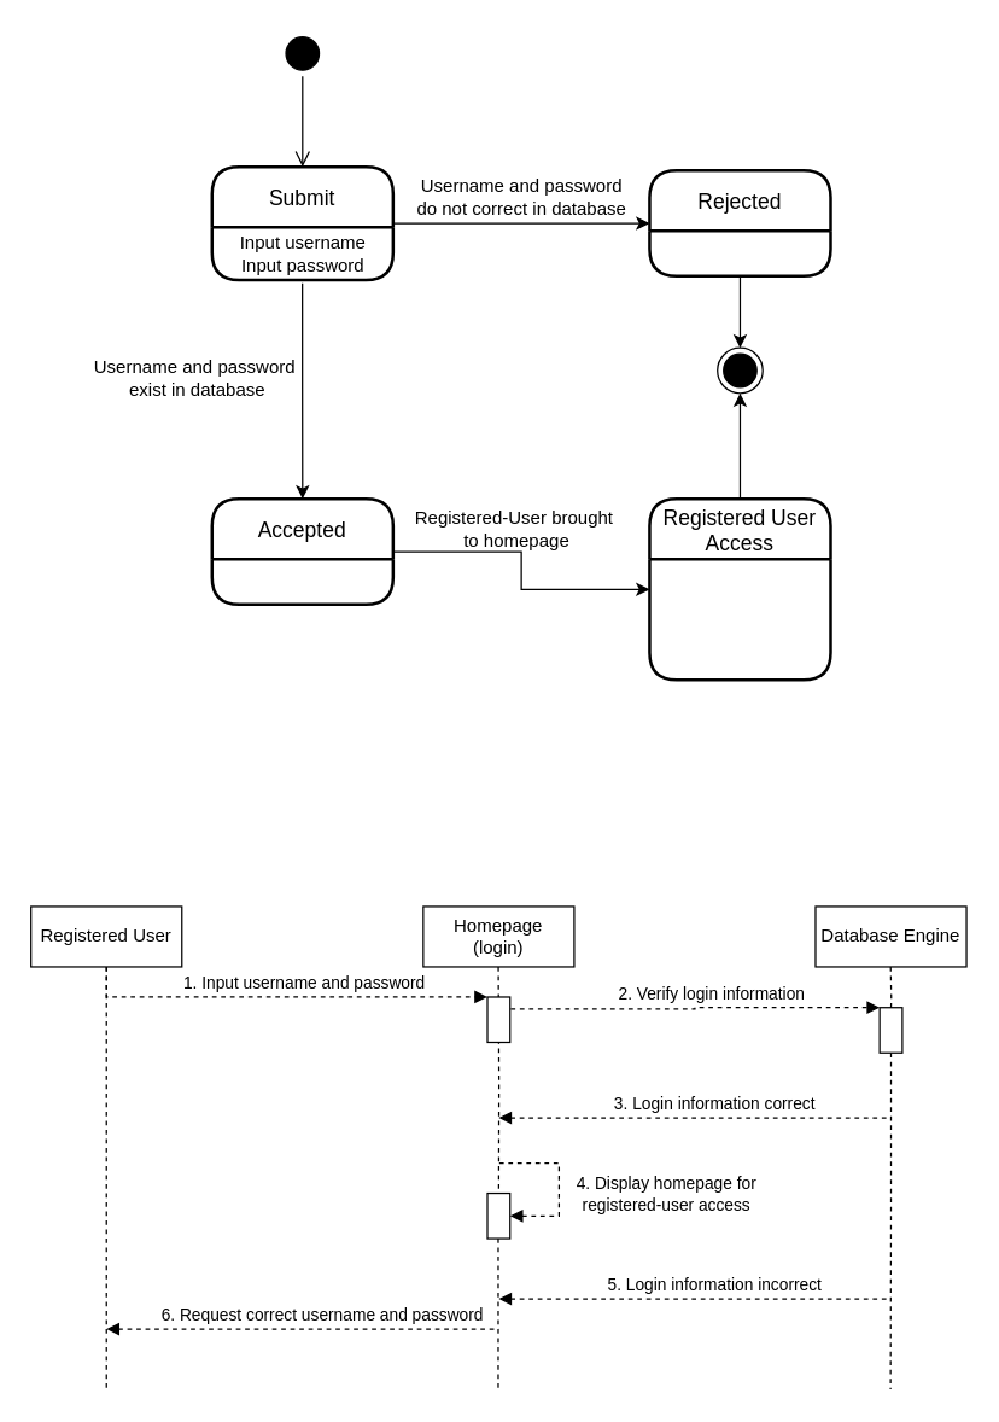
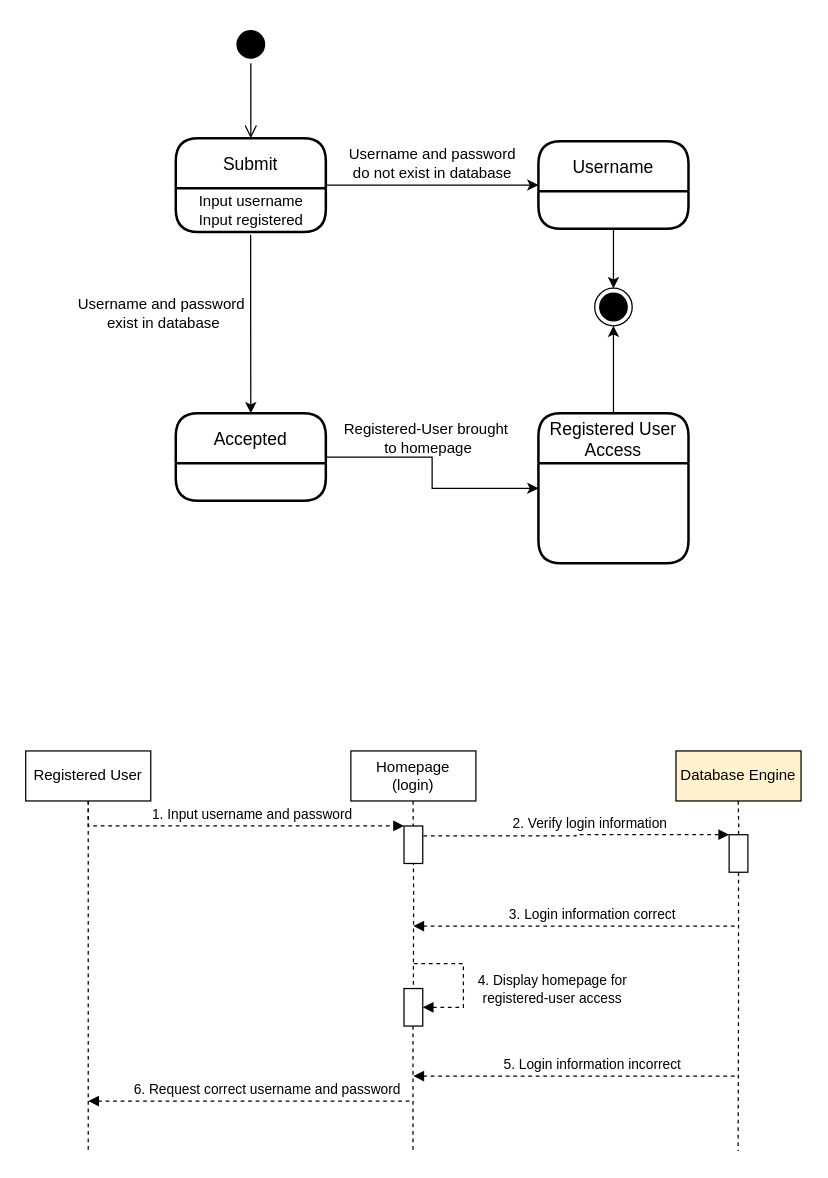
- <mxCell id="8" value="Username and password&lt;br&gt;do not correct in database" style="text;html=1;align=center;verticalAlign=middle;resizable=0;points=[];autosize=1;strokeColor=none;fillColor=none;" parent="1" vertex="1"><mxGeometry x="265" y="110" width="160" height="40" as="geometry" /></mxCell>
+ <mxCell id="8" value="Username and password&lt;br&gt;do not exist in database" style="text;html=1;align=center;verticalAlign=middle;resizable=0;points=[];autosize=1;strokeColor=none;fillColor=none;" parent="1" vertex="1"><mxGeometry x="265" y="110" width="160" height="40" as="geometry" /></mxCell>
- <mxCell id="12" value="Rejected" style="swimlane;childLayout=stackLayout;horizontal=1;startSize=40;horizontalStack=0;rounded=1;fontSize=14;fontStyle=0;strokeWidth=2;resizeParent=0;resizeLast=1;shadow=0;dashed=0;align=center;" parent="1" vertex="1"><mxGeometry x="430" y="112.5" width="120" height="70" as="geometry"><mxRectangle x="350" y="470" width="80" height="30" as="alternateBounds" /></mxGeometry></mxCell>
+ <mxCell id="12" value="Username" style="swimlane;childLayout=stackLayout;horizontal=1;startSize=40;horizontalStack=0;rounded=1;fontSize=14;fontStyle=0;strokeWidth=2;resizeParent=0;resizeLast=1;shadow=0;dashed=0;align=center;" parent="1" vertex="1"><mxGeometry x="430" y="112.5" width="120" height="70" as="geometry"><mxRectangle x="350" y="470" width="80" height="30" as="alternateBounds" /></mxGeometry></mxCell>
- <mxCell id="11" value="Input username&lt;br&gt;Input password" style="text;html=1;align=center;verticalAlign=middle;resizable=0;points=[];autosize=1;strokeColor=none;fillColor=none;" parent="10" vertex="1"><mxGeometry y="40" width="120" height="35" as="geometry" /></mxCell>
+ <mxCell id="11" value="Input username&lt;br&gt;Input registered" style="text;html=1;align=center;verticalAlign=middle;resizable=0;points=[];autosize=1;strokeColor=none;fillColor=none;" parent="10" vertex="1"><mxGeometry y="40" width="120" height="35" as="geometry" /></mxCell>
- <mxCell id="19" value="Database Engine" style="whiteSpace=wrap;html=1;align=center;strokeColor=#000000;" parent="1" vertex="1"><mxGeometry x="540" y="600" width="100" height="40" as="geometry" /></mxCell>
+ <mxCell id="19" value="Database Engine" style="whiteSpace=wrap;html=1;align=center;strokeColor=#000000;fillColor=#fff2cc;" parent="1" vertex="1"><mxGeometry x="540" y="600" width="100" height="40" as="geometry" /></mxCell>
